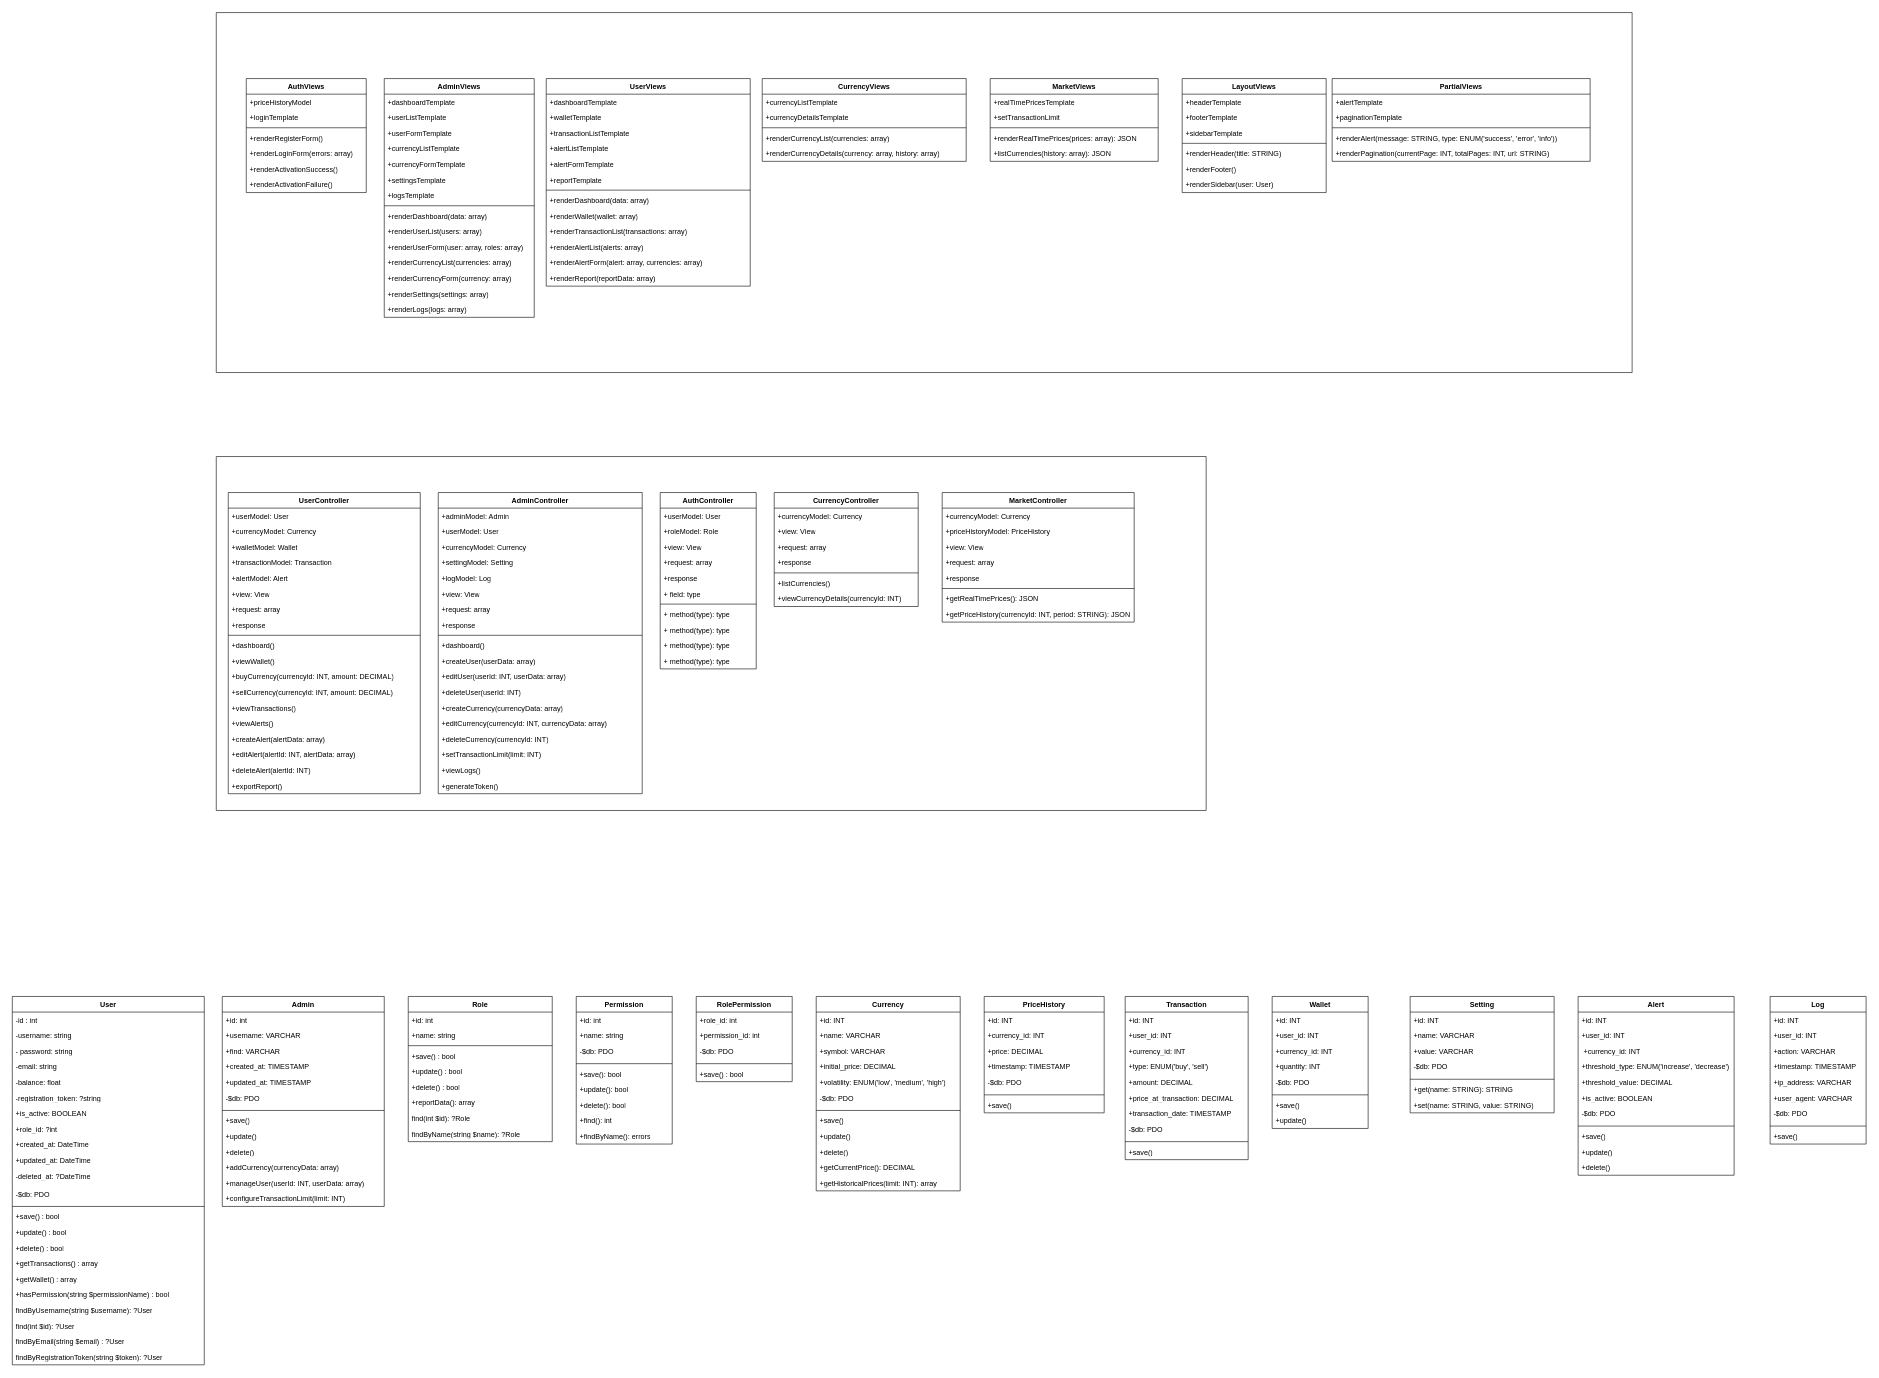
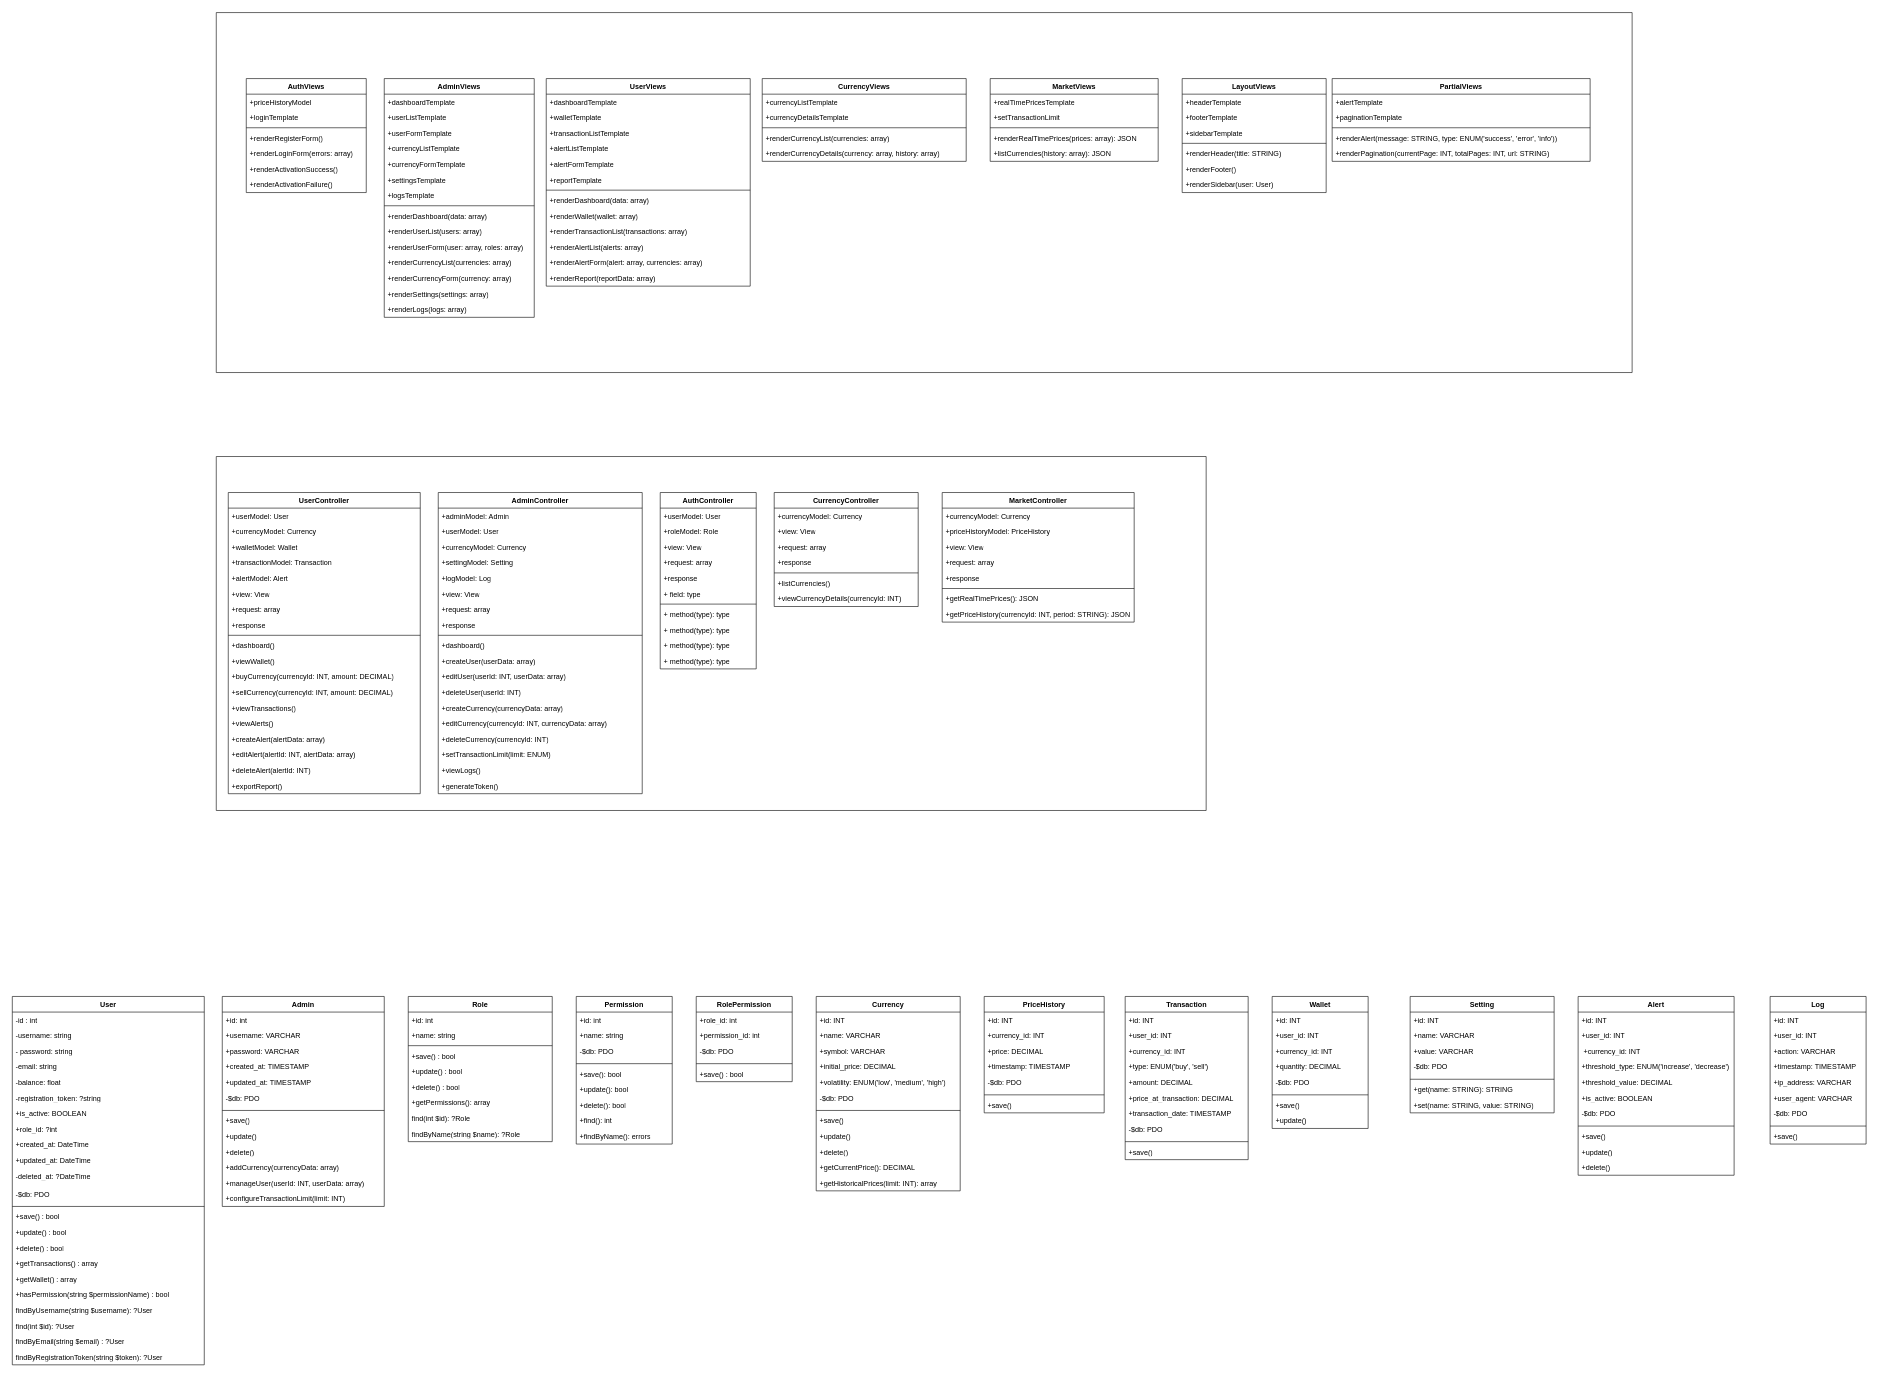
- <mxCell id="231" value=" +setTransactionLimit(limit: INT)" style="text;strokeColor=none;fillColor=none;align=left;verticalAlign=top;spacingLeft=4;spacingRight=4;overflow=hidden;rotatable=0;points=[[0,0.5],[1,0.5]];portConstraint=eastwest;whiteSpace=wrap;html=1;" parent="214" vertex="1"><mxGeometry y="424" width="340" height="26" as="geometry" /></mxCell>
+ <mxCell id="231" value=" +setTransactionLimit(limit: ENUM)" style="text;strokeColor=none;fillColor=none;align=left;verticalAlign=top;spacingLeft=4;spacingRight=4;overflow=hidden;rotatable=0;points=[[0,0.5],[1,0.5]];portConstraint=eastwest;whiteSpace=wrap;html=1;" parent="214" vertex="1"><mxGeometry y="424" width="340" height="26" as="geometry" /></mxCell>
- <mxCell id="90" value="+find: VARCHAR" style="text;strokeColor=none;fillColor=none;align=left;verticalAlign=top;spacingLeft=4;spacingRight=4;overflow=hidden;rotatable=0;points=[[0,0.5],[1,0.5]];portConstraint=eastwest;whiteSpace=wrap;html=1;" parent="87" vertex="1"><mxGeometry y="78" width="270" height="26" as="geometry" /></mxCell>
+ <mxCell id="90" value="+password: VARCHAR" style="text;strokeColor=none;fillColor=none;align=left;verticalAlign=top;spacingLeft=4;spacingRight=4;overflow=hidden;rotatable=0;points=[[0,0.5],[1,0.5]];portConstraint=eastwest;whiteSpace=wrap;html=1;" parent="87" vertex="1"><mxGeometry y="78" width="270" height="26" as="geometry" /></mxCell>
- <mxCell id="82" value="      +quantity: INT" style="text;strokeColor=none;fillColor=none;align=left;verticalAlign=top;spacingLeft=4;spacingRight=4;overflow=hidden;rotatable=0;points=[[0,0.5],[1,0.5]];portConstraint=eastwest;whiteSpace=wrap;html=1;" parent="78" vertex="1"><mxGeometry y="104" width="160" height="26" as="geometry" /></mxCell>
+ <mxCell id="82" value="      +quantity: DECIMAL" style="text;strokeColor=none;fillColor=none;align=left;verticalAlign=top;spacingLeft=4;spacingRight=4;overflow=hidden;rotatable=0;points=[[0,0.5],[1,0.5]];portConstraint=eastwest;whiteSpace=wrap;html=1;" parent="78" vertex="1"><mxGeometry y="104" width="160" height="26" as="geometry" /></mxCell>
- <mxCell id="33" value="+reportData(): array" style="text;strokeColor=none;fillColor=none;align=left;verticalAlign=top;spacingLeft=4;spacingRight=4;overflow=hidden;rotatable=0;points=[[0,0.5],[1,0.5]];portConstraint=eastwest;whiteSpace=wrap;html=1;" parent="26" vertex="1"><mxGeometry y="164" width="240" height="26" as="geometry" /></mxCell>
+ <mxCell id="33" value="+getPermissions(): array" style="text;strokeColor=none;fillColor=none;align=left;verticalAlign=top;spacingLeft=4;spacingRight=4;overflow=hidden;rotatable=0;points=[[0,0.5],[1,0.5]];portConstraint=eastwest;whiteSpace=wrap;html=1;" parent="26" vertex="1"><mxGeometry y="164" width="240" height="26" as="geometry" /></mxCell>
